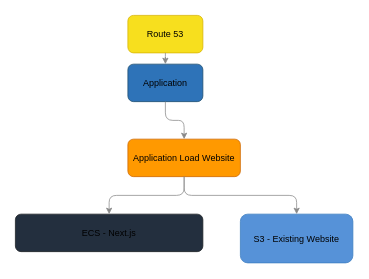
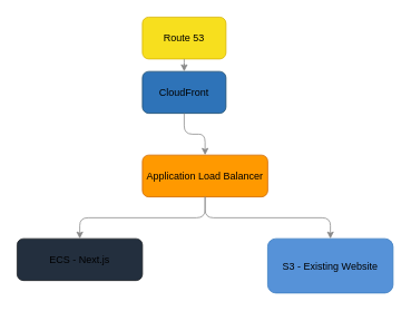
- <mxCell id="3" value="Application" style="rounded=1;whiteSpace=wrap;html=1;align=center;fillColor=#2e73b8;strokeColor=#1c4c6b;" vertex="1" parent="1"><mxGeometry x="170" y="85" width="100" height="50" as="geometry" /></mxCell>
+ <mxCell id="3" value="CloudFront" style="rounded=1;whiteSpace=wrap;html=1;align=center;fillColor=#2e73b8;strokeColor=#1c4c6b;" vertex="1" parent="1"><mxGeometry x="170" y="85" width="100" height="50" as="geometry" /></mxCell>
- <mxCell id="4" value="Application Load Website" style="rounded=1;whiteSpace=wrap;html=1;align=center;fillColor=#ff9900;strokeColor=#cc6600;" vertex="1" parent="1"><mxGeometry x="170" y="185" width="150" height="50" as="geometry" /></mxCell>
+ <mxCell id="4" value="Application Load Balancer" style="rounded=1;whiteSpace=wrap;html=1;align=center;fillColor=#ff9900;strokeColor=#cc6600;" vertex="1" parent="1"><mxGeometry x="170" y="185" width="150" height="50" as="geometry" /></mxCell>
- <mxCell id="5" value="ECS - Next.js" style="rounded=1;whiteSpace=wrap;html=1;align=center;fillColor=#232f3e;strokeColor=#1b1f23;" vertex="1" parent="1"><mxGeometry x="20" y="285" width="250" height="50" as="geometry" /></mxCell>
+ <mxCell id="5" value="ECS - Next.js" style="rounded=1;whiteSpace=wrap;html=1;align=center;fillColor=#232f3e;strokeColor=#1b1f23;" vertex="1" parent="1"><mxGeometry x="20" y="285" width="150" height="50" as="geometry" /></mxCell>
